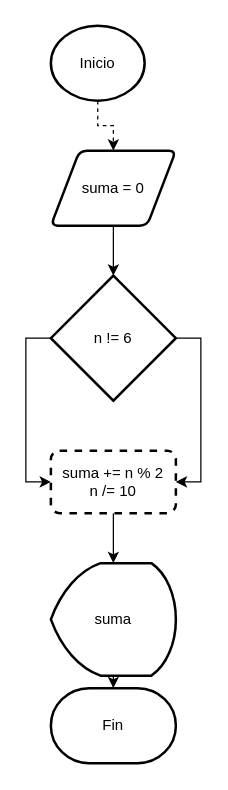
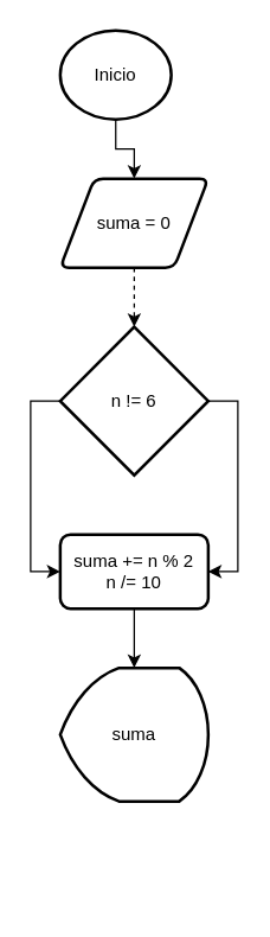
- <mxCell id="2" value="" style="edgeStyle=orthogonalEdgeStyle;rounded=0;orthogonalLoop=1;jettySize=auto;html=1;dashed=1;" edge="1" parent="1" source="3" target="5"><mxGeometry relative="1" as="geometry" /></mxCell>
+ <mxCell id="2" value="" style="edgeStyle=orthogonalEdgeStyle;rounded=0;orthogonalLoop=1;jettySize=auto;html=1;" edge="1" parent="1" source="3" target="5"><mxGeometry relative="1" as="geometry" /></mxCell>
- <mxCell id="4" value="" style="edgeStyle=orthogonalEdgeStyle;rounded=0;orthogonalLoop=1;jettySize=auto;html=1;" edge="1" parent="1" source="5" target="8"><mxGeometry relative="1" as="geometry" /></mxCell>
+ <mxCell id="4" value="" style="edgeStyle=orthogonalEdgeStyle;rounded=0;orthogonalLoop=1;jettySize=auto;html=1;dashed=1;" edge="1" parent="1" source="5" target="8"><mxGeometry relative="1" as="geometry" /></mxCell>
- <mxCell id="10" value="&lt;div&gt;suma += n % 2&lt;/div&gt;&lt;div&gt;n /= 10&lt;br&gt;&lt;/div&gt;" style="rounded=1;whiteSpace=wrap;html=1;absoluteArcSize=1;arcSize=14;strokeWidth=2;dashed=1;" vertex="1" parent="1"><mxGeometry x="40" y="360" width="100" height="50" as="geometry" /></mxCell>
+ <mxCell id="10" value="&lt;div&gt;suma += n % 2&lt;/div&gt;&lt;div&gt;n /= 10&lt;br&gt;&lt;/div&gt;" style="rounded=1;whiteSpace=wrap;html=1;absoluteArcSize=1;arcSize=14;strokeWidth=2;" vertex="1" parent="1"><mxGeometry x="40" y="360" width="100" height="50" as="geometry" /></mxCell>
- <mxCell id="11" value="" style="edgeStyle=orthogonalEdgeStyle;rounded=0;orthogonalLoop=1;jettySize=auto;html=1;" edge="1" parent="1" source="12" target="13"><mxGeometry relative="1" as="geometry" /></mxCell>
- <mxCell id="13" value="Fin" style="strokeWidth=2;html=1;shape=mxgraph.flowchart.terminator;whiteSpace=wrap;" vertex="1" parent="1"><mxGeometry x="40" y="550" width="100" height="60" as="geometry" /></mxCell>
